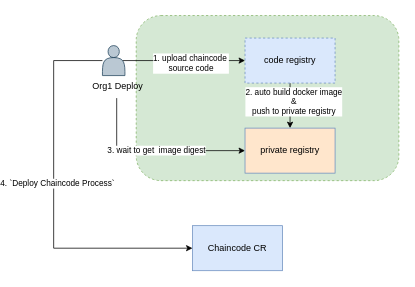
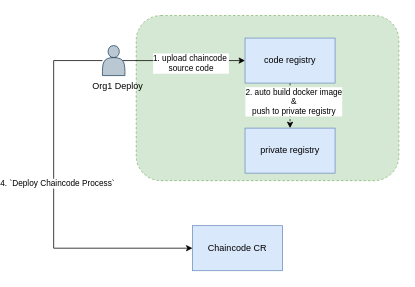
- <mxCell id="5" value="code registry" style="rounded=0;whiteSpace=wrap;html=1;fillColor=#dae8fc;strokeColor=#6c8ebf;dashed=1;" parent="1" vertex="1"><mxGeometry x="275" y="50" width="120" height="60" as="geometry" /></mxCell>
+ <mxCell id="5" value="code registry" style="rounded=0;whiteSpace=wrap;html=1;fillColor=#dae8fc;strokeColor=#6c8ebf;" parent="1" vertex="1"><mxGeometry x="275" y="50" width="120" height="60" as="geometry" /></mxCell>
- <mxCell id="3" style="edgeStyle=orthogonalEdgeStyle;rounded=0;orthogonalLoop=1;jettySize=auto;html=1;entryX=0.5;entryY=0;entryDx=0;entryDy=0;" edge="1" parent="1" source="5" target="14"><mxGeometry relative="1" as="geometry" /></mxCell>
+ <mxCell id="3" style="edgeStyle=orthogonalEdgeStyle;rounded=0;orthogonalLoop=1;jettySize=auto;html=1;entryX=0.5;entryY=0;entryDx=0;entryDy=0;dashed=1;" edge="1" parent="1" source="5" target="14"><mxGeometry relative="1" as="geometry" /></mxCell>
- <mxCell id="8" style="edgeStyle=orthogonalEdgeStyle;rounded=0;orthogonalLoop=1;jettySize=auto;html=1;entryX=0;entryY=0.5;entryDx=0;entryDy=0;exitX=0.489;exitY=1;exitDx=0;exitDy=0;exitPerimeter=0;" edge="1" parent="1" source="13" target="14"><mxGeometry relative="1" as="geometry" /></mxCell>
- <mxCell id="9" value="3. wait to get&amp;nbsp; image digest" style="edgeLabel;html=1;align=center;verticalAlign=middle;resizable=0;points=[];" vertex="1" connectable="0" parent="8"><mxGeometry x="0.021" y="1" relative="1" as="geometry"><mxPoint as="offset" /></mxGeometry></mxCell>
- <mxCell id="14" value="private registry" style="rounded=0;whiteSpace=wrap;html=1;fillColor=#ffe6cc;strokeColor=#6c8ebf;" vertex="1" parent="1"><mxGeometry x="275" y="170" width="120" height="60" as="geometry" /></mxCell>
+ <mxCell id="14" value="private registry" style="rounded=0;whiteSpace=wrap;html=1;fillColor=#dae8fc;strokeColor=#6c8ebf;" vertex="1" parent="1"><mxGeometry x="275" y="170" width="120" height="60" as="geometry" /></mxCell>
